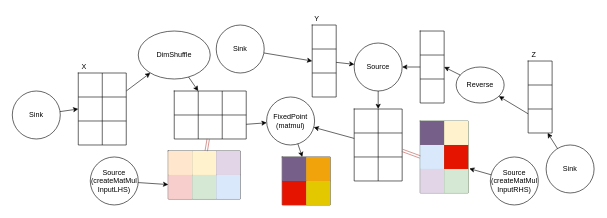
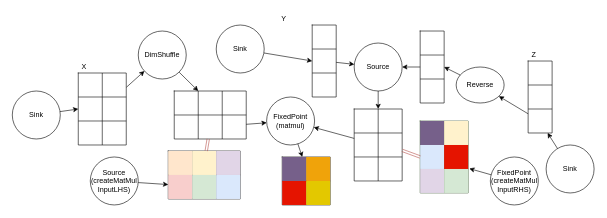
- <mxCell id="109" value="Y" style="text;html=1;strokeColor=none;fillColor=none;align=center;verticalAlign=middle;whiteSpace=wrap;rounded=0;" vertex="1" parent="1"><mxGeometry x="508" y="20" width="40" height="20" as="geometry" /></mxCell>
+ <mxCell id="109" value="Y" style="text;html=1;strokeColor=none;fillColor=none;align=center;verticalAlign=middle;whiteSpace=wrap;rounded=0;" vertex="1" parent="1"><mxGeometry x="453" y="20" width="40" height="20" as="geometry" /></mxCell>
- <mxCell id="67" value="DimShuffle" style="ellipse;whiteSpace=wrap;html=1;aspect=fixed;fillColor=none;gradientColor=none;" parent="1" vertex="1"><mxGeometry x="230" y="51" width="120" height="80" as="geometry" /></mxCell>
+ <mxCell id="67" value="DimShuffle" style="ellipse;whiteSpace=wrap;html=1;aspect=fixed;fillColor=none;gradientColor=none;" parent="1" vertex="1"><mxGeometry x="230" y="51" width="80" height="80" as="geometry" /></mxCell>
- <mxCell id="93" value="Source&lt;br&gt;(createMatMul&lt;br&gt;InputRHS)" style="ellipse;whiteSpace=wrap;html=1;aspect=fixed;fillColor=none;gradientColor=none;" parent="1" vertex="1"><mxGeometry x="817" y="261" width="80" height="80" as="geometry" /></mxCell>
+ <mxCell id="93" value="FixedPoint&lt;br&gt;(createMatMul&lt;br&gt;InputRHS)" style="ellipse;whiteSpace=wrap;html=1;aspect=fixed;fillColor=none;gradientColor=none;" parent="1" vertex="1"><mxGeometry x="817" y="261" width="80" height="80" as="geometry" /></mxCell>
